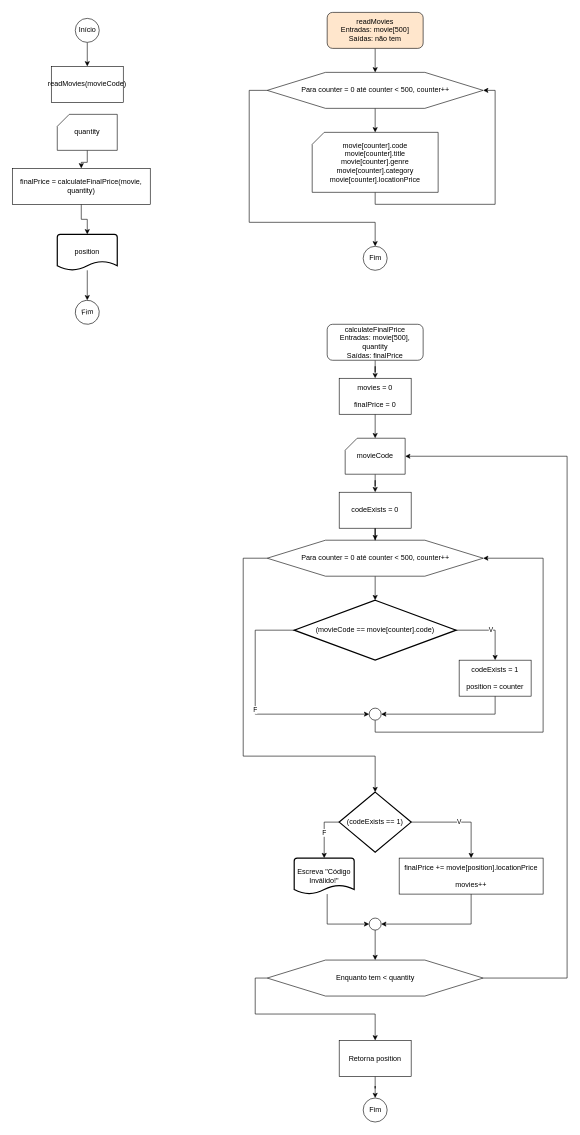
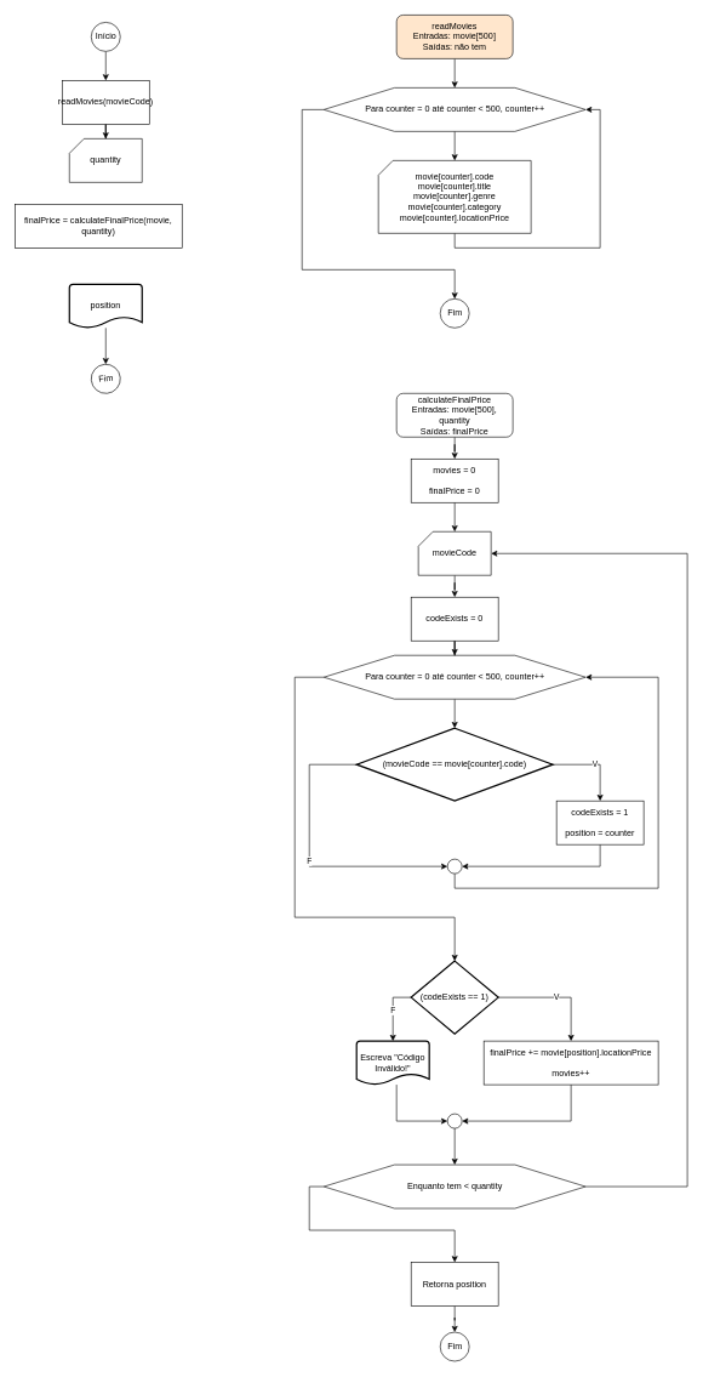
+ <mxCell id="4" value="" style="edgeStyle=orthogonalEdgeStyle;rounded=0;orthogonalLoop=1;jettySize=auto;html=1;" edge="1" parent="1" source="5" target="22"><mxGeometry relative="1" as="geometry" /></mxCell>
- <mxCell id="21" value="" style="edgeStyle=orthogonalEdgeStyle;rounded=0;orthogonalLoop=1;jettySize=auto;html=1;" edge="1" parent="1" source="22" target="7"><mxGeometry relative="1" as="geometry" /></mxCell>
- <mxCell id="6" value="" style="edgeStyle=orthogonalEdgeStyle;rounded=0;orthogonalLoop=1;jettySize=auto;html=1;" edge="1" parent="1" source="7" target="10"><mxGeometry relative="1" as="geometry" /></mxCell>
